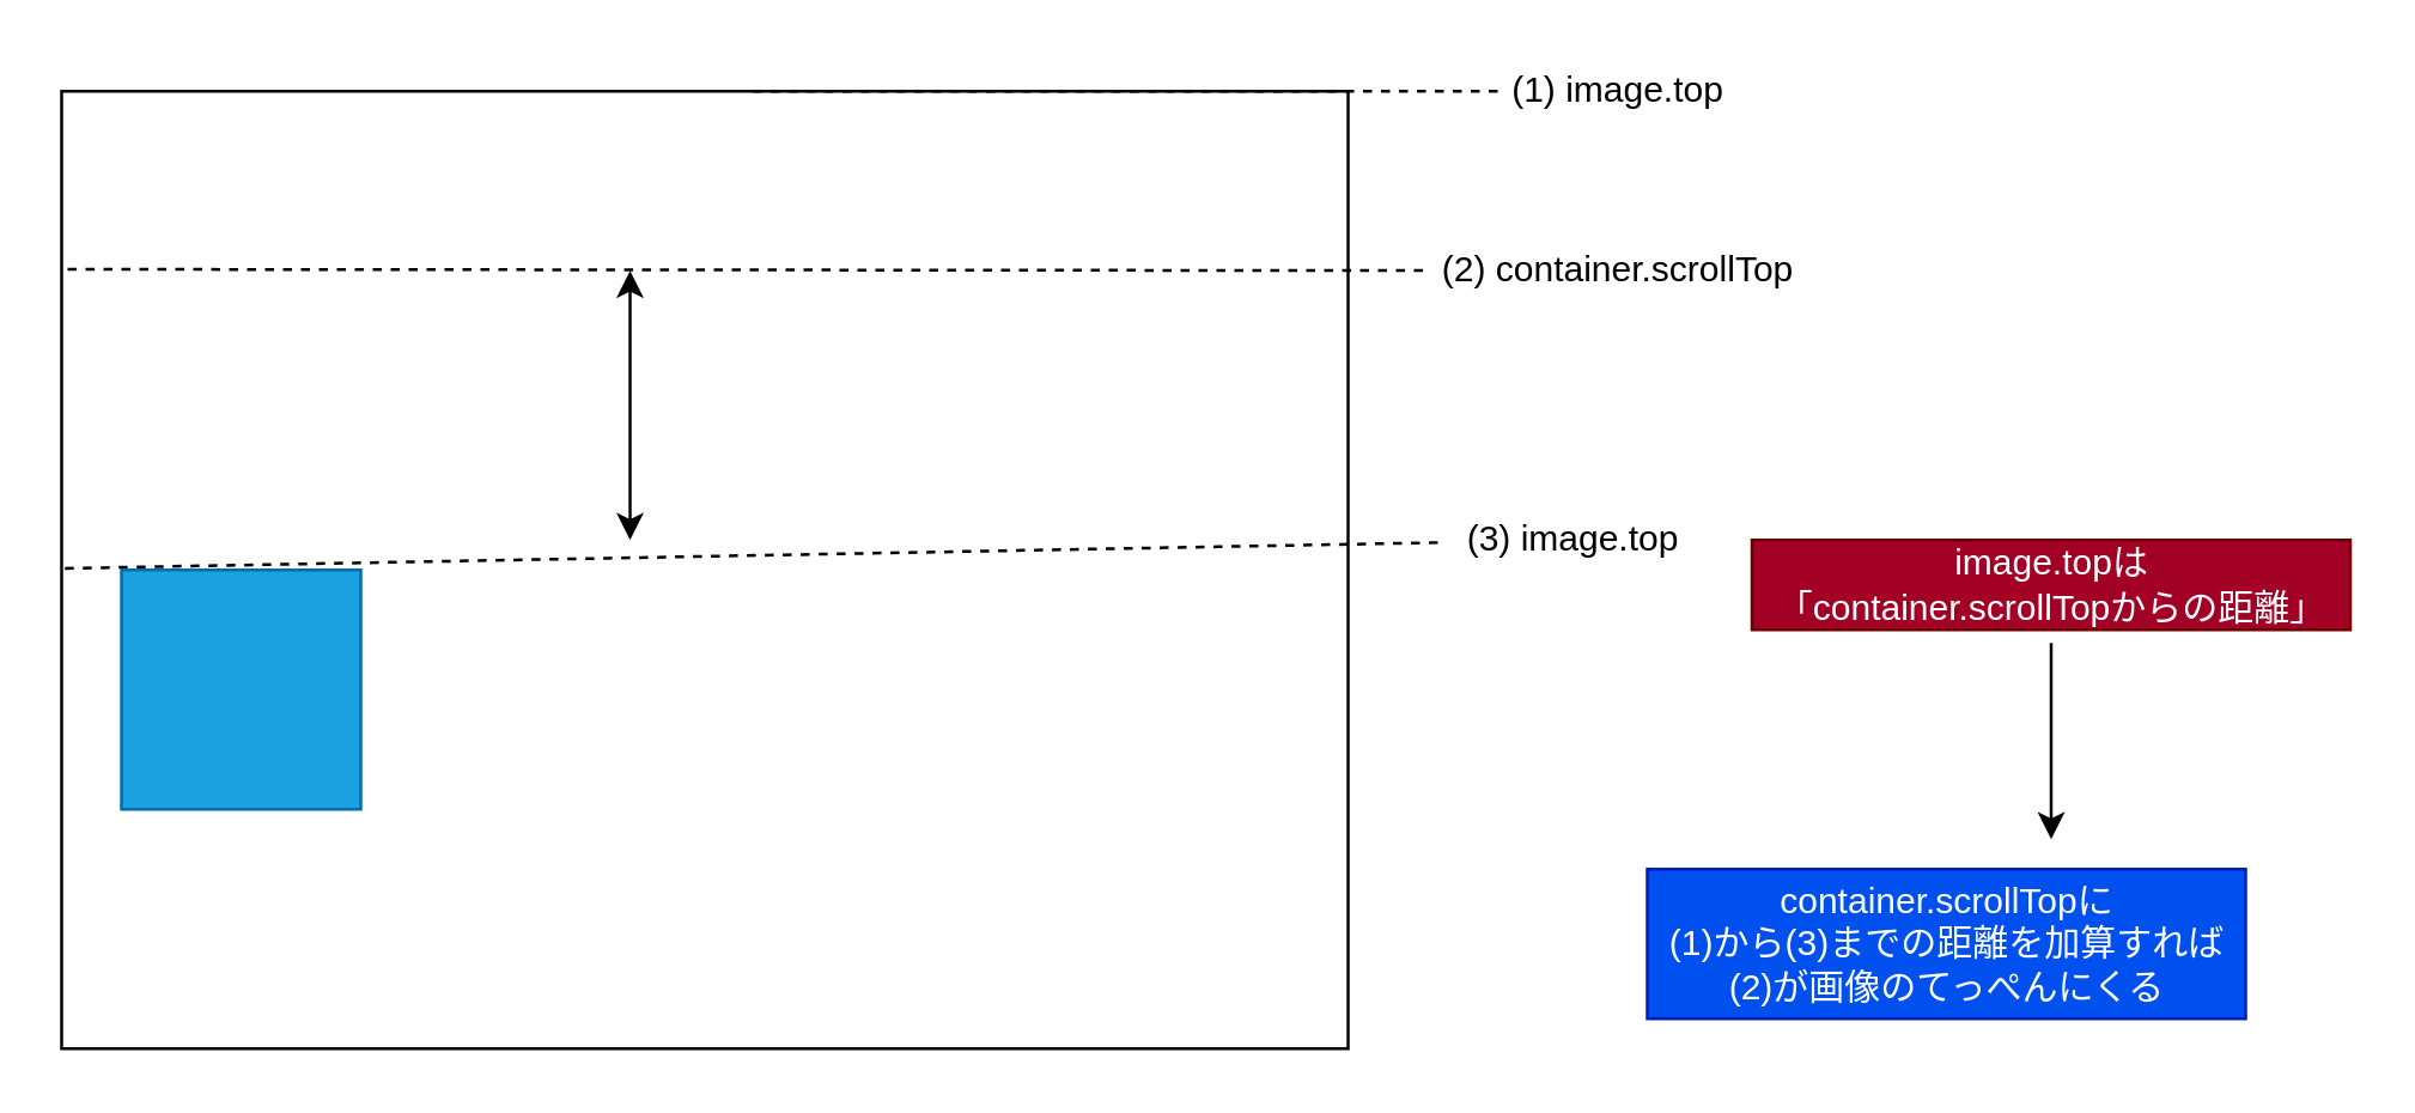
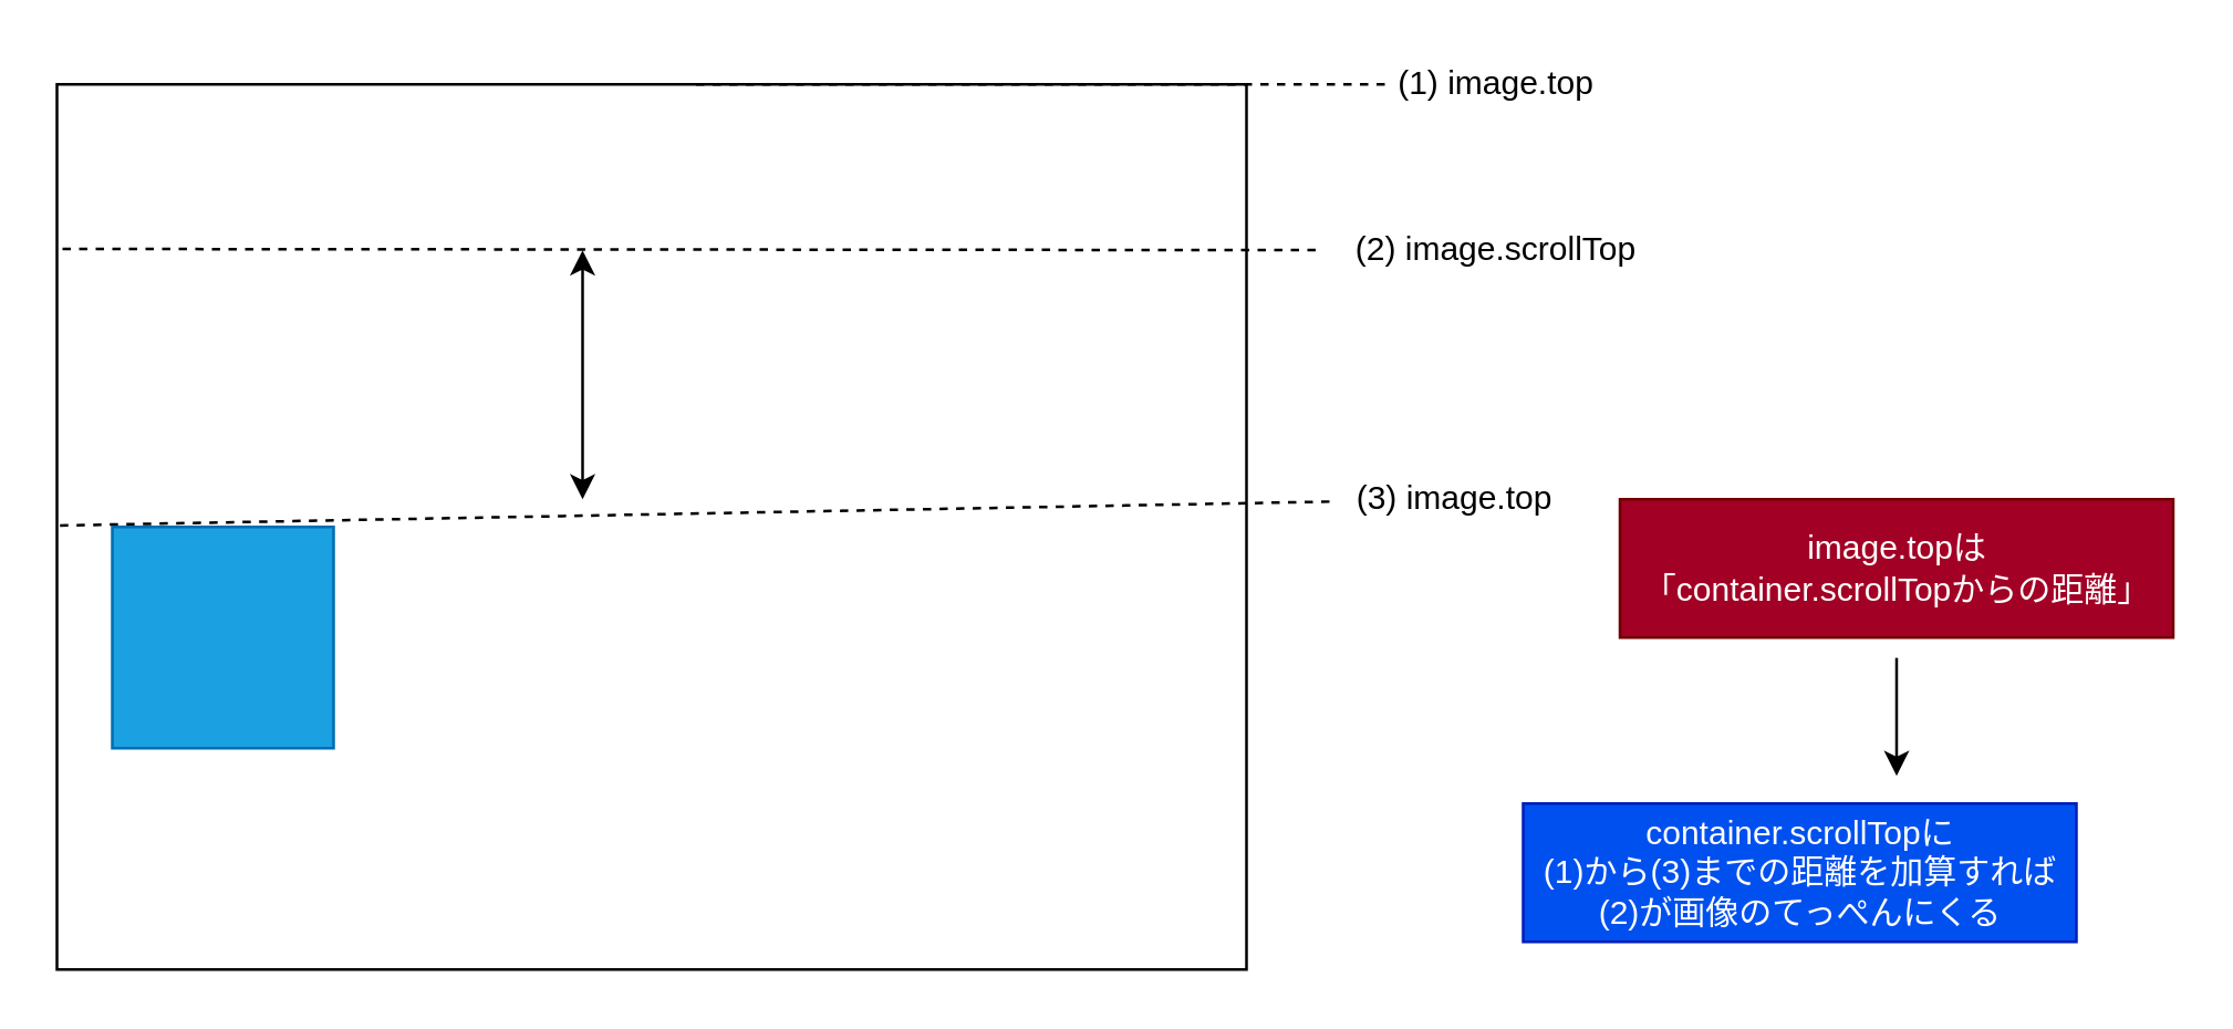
- <mxCell id="6" value="(2) container.scrollTop" style="text;html=1;resizable=0;autosize=1;align=center;verticalAlign=middle;points=[];fillColor=none;strokeColor=none;rounded=0;" parent="1" vertex="1"><mxGeometry x="475" y="80" width="130" height="20" as="geometry" /></mxCell>
+ <mxCell id="6" value="(2) image.scrollTop" style="text;html=1;resizable=0;autosize=1;align=center;verticalAlign=middle;points=[];fillColor=none;strokeColor=none;rounded=0;" parent="1" vertex="1"><mxGeometry x="475" y="80" width="130" height="20" as="geometry" /></mxCell>
- <mxCell id="11" value="image.topは&lt;br&gt;「container.scrollTopからの距離」" style="text;html=1;resizable=0;autosize=1;align=center;verticalAlign=middle;points=[];fillColor=#a20025;strokeColor=#6F0000;rounded=0;fontColor=#ffffff;" vertex="1" parent="1"><mxGeometry x="585" y="180" width="200" height="30" as="geometry" /></mxCell>
+ <mxCell id="11" value="image.topは&lt;br&gt;「container.scrollTopからの距離」" style="text;html=1;resizable=0;autosize=1;align=center;verticalAlign=middle;points=[];fillColor=#a20025;strokeColor=#6F0000;rounded=0;fontColor=#ffffff;" vertex="1" parent="1"><mxGeometry x="585" y="180" width="200" height="50" as="geometry" /></mxCell>
